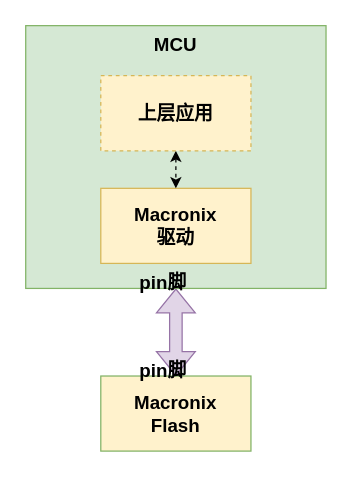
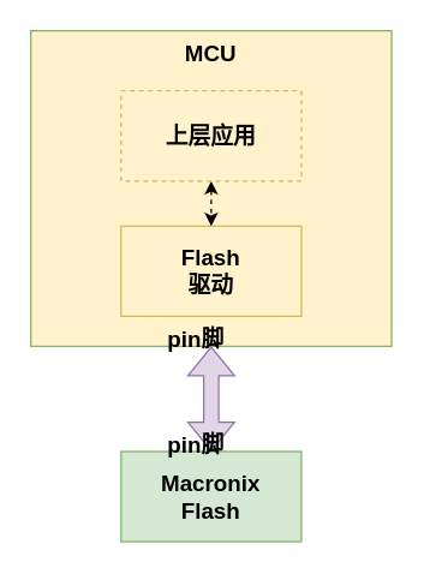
- <mxCell id="3" value="MCU" style="rounded=0;whiteSpace=wrap;html=1;fillColor=#d5e8d4;strokeColor=#82b366;verticalAlign=top;fontSize=15;fontStyle=1" vertex="1" parent="1"><mxGeometry x="20" y="20" width="240" height="210" as="geometry" /></mxCell>
+ <mxCell id="3" value="MCU" style="rounded=0;whiteSpace=wrap;html=1;fillColor=#fff2cc;strokeColor=#82b366;verticalAlign=top;fontSize=15;fontStyle=1;" vertex="1" parent="1"><mxGeometry x="20" y="20" width="240" height="210" as="geometry" /></mxCell>
- <mxCell id="4" value="Macronix&lt;div style=&quot;font-size: 15px;&quot;&gt;驱动&lt;/div&gt;" style="rounded=0;whiteSpace=wrap;html=1;fillColor=#fff2cc;strokeColor=#d6b656;fontSize=15;fontStyle=1" vertex="1" parent="1"><mxGeometry x="80" y="150" width="120" height="60" as="geometry" /></mxCell>
+ <mxCell id="4" value="Flash&lt;div style=&quot;font-size: 15px;&quot;&gt;驱动&lt;/div&gt;" style="rounded=0;whiteSpace=wrap;html=1;fillColor=#fff2cc;strokeColor=#d6b656;fontSize=15;fontStyle=1" vertex="1" parent="1"><mxGeometry x="80" y="150" width="120" height="60" as="geometry" /></mxCell>
- <mxCell id="5" value="&lt;div style=&quot;font-size: 15px;&quot;&gt;Macronix&lt;/div&gt;Flash" style="rounded=0;whiteSpace=wrap;html=1;fillColor=#fff2cc;strokeColor=#82b366;fontSize=15;fontStyle=1;" vertex="1" parent="1"><mxGeometry x="80" y="300" width="120" height="60" as="geometry" /></mxCell>
+ <mxCell id="5" value="&lt;div style=&quot;font-size: 15px;&quot;&gt;Macronix&lt;/div&gt;Flash" style="rounded=0;whiteSpace=wrap;html=1;fillColor=#d5e8d4;strokeColor=#82b366;fontSize=15;fontStyle=1" vertex="1" parent="1"><mxGeometry x="80" y="300" width="120" height="60" as="geometry" /></mxCell>
